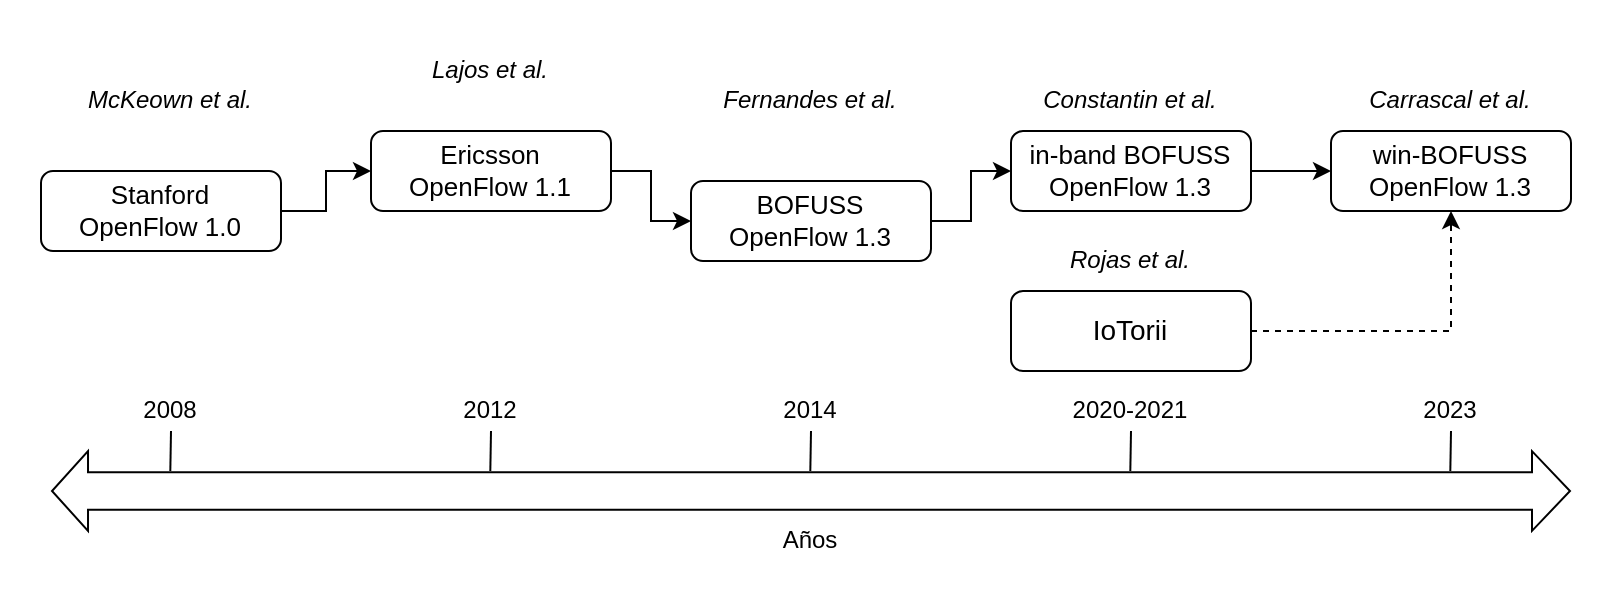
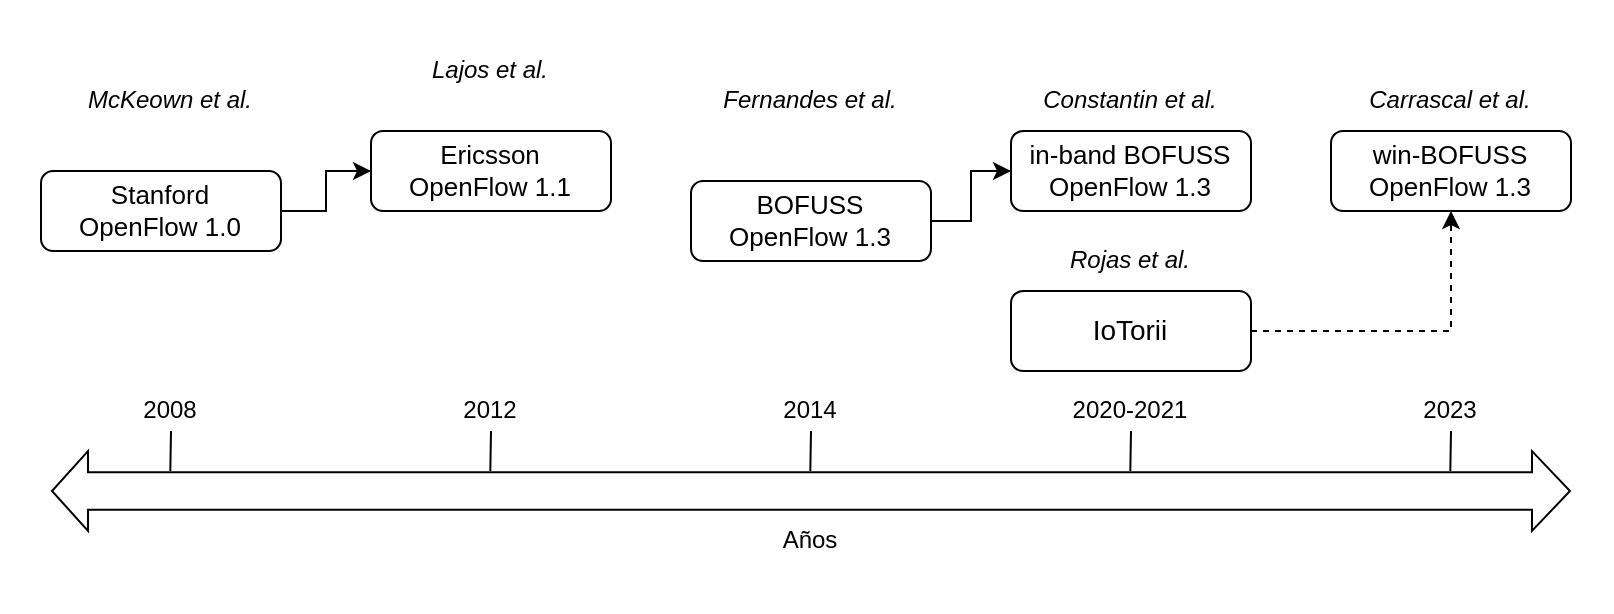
- <mxCell id="8" value="" style="edgeStyle=orthogonalEdgeStyle;rounded=0;orthogonalLoop=1;jettySize=auto;html=1;" edge="1" parent="1" source="9" target="11"><mxGeometry relative="1" as="geometry" /></mxCell>
- <mxCell id="4" value="" style="edgeStyle=orthogonalEdgeStyle;rounded=0;orthogonalLoop=1;jettySize=auto;html=1;" parent="1" source="5" target="7" edge="1"><mxGeometry relative="1" as="geometry" /></mxCell>
